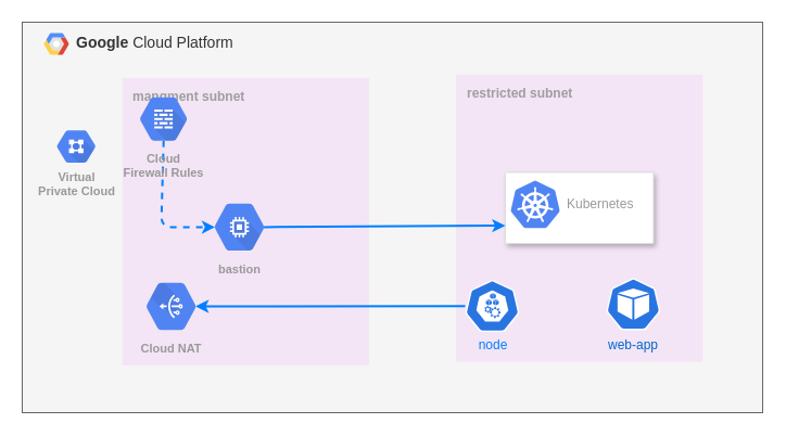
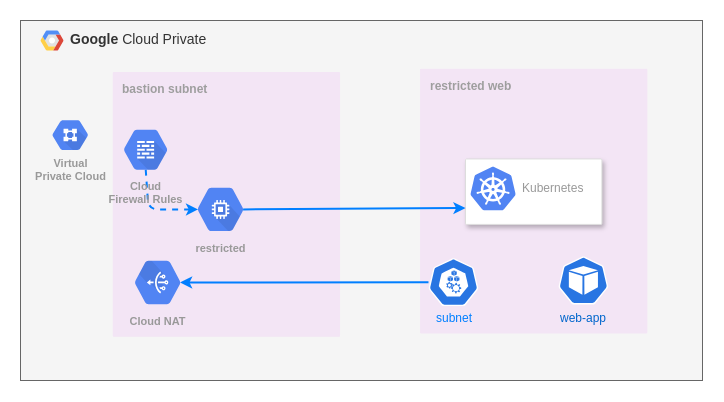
- <mxCell id="2" value="&lt;b&gt;Google &lt;/b&gt;Cloud Platform" style="shadow=0;fontSize=14;align=left;spacing=10;9E9E9E;verticalAlign=top;spacingTop=-4;fontStyle=0;spacingLeft=40;html=1;fillColor=#f5f5f5;fontColor=#333333;strokeColor=#666666;" parent="1" vertex="1"><mxGeometry x="20" y="20" width="682" height="360" as="geometry" /></mxCell>
+ <mxCell id="2" value="&lt;b&gt;Google &lt;/b&gt;Cloud Private" style="shadow=0;fontSize=14;align=left;spacing=10;9E9E9E;verticalAlign=top;spacingTop=-4;fontStyle=0;spacingLeft=40;html=1;fillColor=#f5f5f5;fontColor=#333333;strokeColor=#666666;" parent="1" vertex="1"><mxGeometry x="20" y="20" width="682" height="360" as="geometry" /></mxCell>
- <mxCell id="5" value="&lt;b&gt;restricted subnet&lt;/b&gt;" style="sketch=0;points=[[0,0,0],[0.25,0,0],[0.5,0,0],[0.75,0,0],[1,0,0],[1,0.25,0],[1,0.5,0],[1,0.75,0],[1,1,0],[0.75,1,0],[0.5,1,0],[0.25,1,0],[0,1,0],[0,0.75,0],[0,0.5,0],[0,0.25,0]];rounded=1;absoluteArcSize=1;arcSize=2;html=1;strokeColor=none;gradientColor=none;shadow=0;dashed=0;fontSize=12;fontColor=#9E9E9E;align=left;verticalAlign=top;spacing=10;spacingTop=-4;fillColor=#F3E5F5;" parent="2" vertex="1"><mxGeometry x="399.54" y="48.153" width="227.333" height="264.938" as="geometry" /></mxCell>
+ <mxCell id="5" value="&lt;b&gt;restricted web&lt;/b&gt;" style="sketch=0;points=[[0,0,0],[0.25,0,0],[0.5,0,0],[0.75,0,0],[1,0,0],[1,0.25,0],[1,0.5,0],[1,0.75,0],[1,1,0],[0.75,1,0],[0.5,1,0],[0.25,1,0],[0,1,0],[0,0.75,0],[0,0.5,0],[0,0.25,0]];rounded=1;absoluteArcSize=1;arcSize=2;html=1;strokeColor=none;gradientColor=none;shadow=0;dashed=0;fontSize=12;fontColor=#9E9E9E;align=left;verticalAlign=top;spacing=10;spacingTop=-4;fillColor=#F3E5F5;" parent="2" vertex="1"><mxGeometry x="399.54" y="48.153" width="227.333" height="264.938" as="geometry" /></mxCell>
- <mxCell id="4" value="&lt;b&gt;mangment subnet&lt;/b&gt;" style="sketch=0;points=[[0,0,0],[0.25,0,0],[0.5,0,0],[0.75,0,0],[1,0,0],[1,0.25,0],[1,0.5,0],[1,0.75,0],[1,1,0],[0.75,1,0],[0.5,1,0],[0.25,1,0],[0,1,0],[0,0.75,0],[0,0.5,0],[0,0.25,0]];rounded=1;absoluteArcSize=1;arcSize=2;html=1;strokeColor=none;gradientColor=none;shadow=0;dashed=0;fontSize=12;fontColor=#9E9E9E;align=left;verticalAlign=top;spacing=10;spacingTop=-4;fillColor=#F3E5F5;" parent="2" vertex="1"><mxGeometry x="92.232" y="51.425" width="227.333" height="264.938" as="geometry" /></mxCell>
+ <mxCell id="4" value="&lt;b&gt;bastion subnet&lt;/b&gt;" style="sketch=0;points=[[0,0,0],[0.25,0,0],[0.5,0,0],[0.75,0,0],[1,0,0],[1,0.25,0],[1,0.5,0],[1,0.75,0],[1,1,0],[0.75,1,0],[0.5,1,0],[0.25,1,0],[0,1,0],[0,0.75,0],[0,0.5,0],[0,0.25,0]];rounded=1;absoluteArcSize=1;arcSize=2;html=1;strokeColor=none;gradientColor=none;shadow=0;dashed=0;fontSize=12;fontColor=#9E9E9E;align=left;verticalAlign=top;spacing=10;spacingTop=-4;fillColor=#F3E5F5;" parent="2" vertex="1"><mxGeometry x="92.232" y="51.425" width="227.333" height="264.938" as="geometry" /></mxCell>
- <mxCell id="17" value="Cloud&#10;Firewall Rules" style="sketch=0;html=1;fillColor=#5184F3;strokeColor=none;verticalAlign=top;labelPosition=center;verticalLabelPosition=bottom;align=center;spacingTop=-6;fontSize=11;fontStyle=1;fontColor=#999999;shape=mxgraph.gcp2.hexIcon;prIcon=cloud_firewall_rules" parent="2" vertex="1"><mxGeometry x="97.23" y="60" width="66" height="58.5" as="geometry" /></mxCell>
+ <mxCell id="17" value="Cloud&#10;Firewall Rules" style="sketch=0;html=1;fillColor=#5184F3;strokeColor=none;verticalAlign=top;labelPosition=center;verticalLabelPosition=bottom;align=center;spacingTop=-6;fontSize=11;fontStyle=1;fontColor=#999999;shape=mxgraph.gcp2.hexIcon;prIcon=cloud_firewall_rules" parent="2" vertex="1"><mxGeometry x="92.23" y="100.0" width="66" height="58.5" as="geometry" /></mxCell>
- <mxCell id="15" value="bastion" style="sketch=0;html=1;fillColor=#5184F3;strokeColor=none;verticalAlign=top;labelPosition=center;verticalLabelPosition=bottom;align=center;spacingTop=-6;fontSize=11;fontStyle=1;fontColor=#999999;shape=mxgraph.gcp2.hexIcon;prIcon=compute_engine" parent="2" vertex="1"><mxGeometry x="165.457" y="157.0" width="69.249" height="63.818" as="geometry" /></mxCell>
+ <mxCell id="15" value="restricted" style="sketch=0;html=1;fillColor=#5184F3;strokeColor=none;verticalAlign=top;labelPosition=center;verticalLabelPosition=bottom;align=center;spacingTop=-6;fontSize=11;fontStyle=1;fontColor=#999999;shape=mxgraph.gcp2.hexIcon;prIcon=compute_engine" parent="2" vertex="1"><mxGeometry x="165.457" y="157.0" width="69.249" height="63.818" as="geometry" /></mxCell>
- <mxCell id="19" value="&lt;font color=&quot;#007fff&quot;&gt;node&lt;/font&gt;" style="text;html=1;strokeColor=none;fillColor=none;align=center;verticalAlign=middle;whiteSpace=wrap;rounded=0;" parent="2" vertex="1"><mxGeometry x="404" y="283.09" width="60" height="30" as="geometry" /></mxCell>
+ <mxCell id="19" value="&lt;font color=&quot;#007fff&quot;&gt;subnet&lt;/font&gt;" style="text;html=1;strokeColor=none;fillColor=none;align=center;verticalAlign=middle;whiteSpace=wrap;rounded=0;" parent="2" vertex="1"><mxGeometry x="404" y="283.09" width="60" height="30" as="geometry" /></mxCell>
